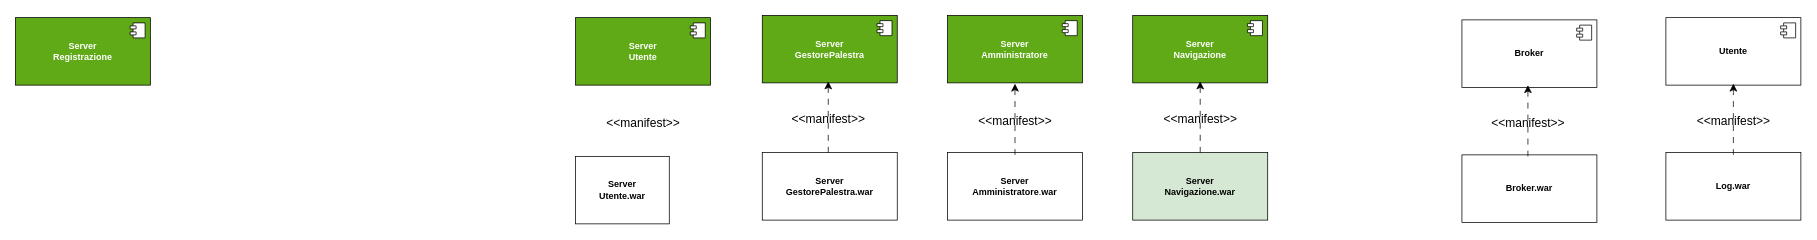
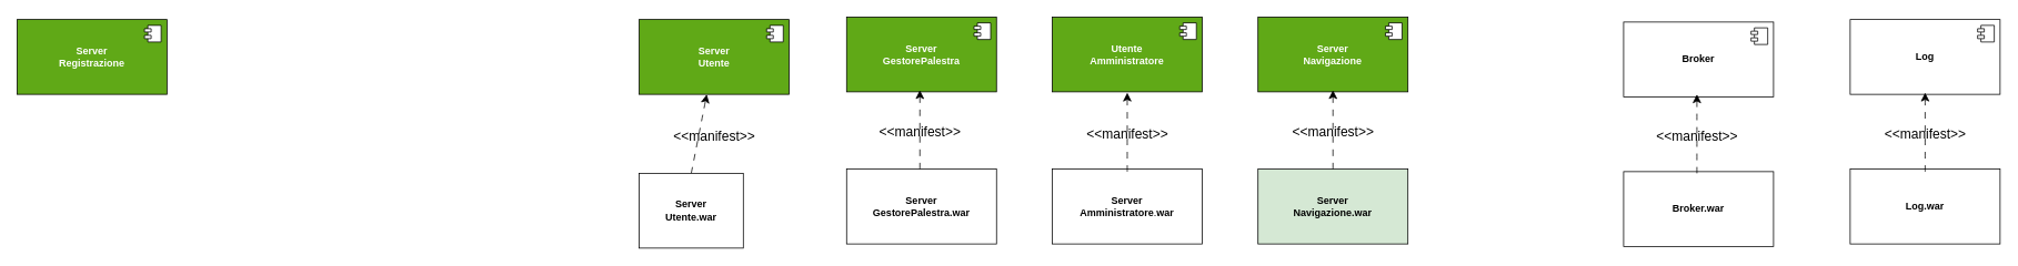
- <mxCell id="6" value="&lt;div&gt;&lt;font color=&quot;#ffffff&quot;&gt;&lt;b&gt;Server&lt;/b&gt;&lt;/font&gt;&lt;/div&gt;&lt;div&gt;&lt;font color=&quot;#ffffff&quot;&gt;&lt;b&gt;Amministratore&lt;br&gt;&lt;/b&gt;&lt;/font&gt;&lt;/div&gt;" style="html=1;dropTarget=0;whiteSpace=wrap;fillColor=#60A917;" vertex="1" parent="1"><mxGeometry x="1263" y="20" width="180" height="90" as="geometry" /></mxCell>
+ <mxCell id="6" value="&lt;div&gt;&lt;font color=&quot;#ffffff&quot;&gt;&lt;b&gt;Utente&lt;/b&gt;&lt;/font&gt;&lt;/div&gt;&lt;div&gt;&lt;font color=&quot;#ffffff&quot;&gt;&lt;b&gt;Amministratore&lt;br&gt;&lt;/b&gt;&lt;/font&gt;&lt;/div&gt;" style="html=1;dropTarget=0;whiteSpace=wrap;fillColor=#60A917;" vertex="1" parent="1"><mxGeometry x="1263" y="20" width="180" height="90" as="geometry" /></mxCell>
- <mxCell id="4" value="&lt;b style=&quot;background-color: rgb(255, 255, 255);&quot;&gt;Utente&lt;/b&gt;" style="html=1;dropTarget=0;whiteSpace=wrap;fillColor=#ffffff;" vertex="1" parent="1"><mxGeometry x="2221" y="23" width="180" height="90" as="geometry" /></mxCell>
+ <mxCell id="4" value="&lt;b style=&quot;background-color: rgb(255, 255, 255);&quot;&gt;Log&lt;/b&gt;" style="html=1;dropTarget=0;whiteSpace=wrap;fillColor=#ffffff;" vertex="1" parent="1"><mxGeometry x="2221" y="23" width="180" height="90" as="geometry" /></mxCell>
+ <mxCell id="17" style="edgeStyle=none;curved=1;rounded=0;orthogonalLoop=1;jettySize=auto;html=1;exitX=0.5;exitY=0;exitDx=0;exitDy=0;fontSize=12;startSize=8;endSize=8;dashed=1;dashPattern=8 8;" edge="1" parent="1" source="18" target="8"><mxGeometry relative="1" as="geometry" /></mxCell>
